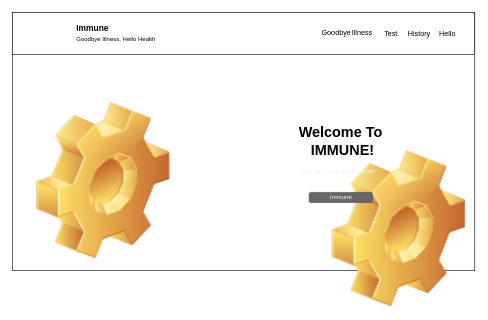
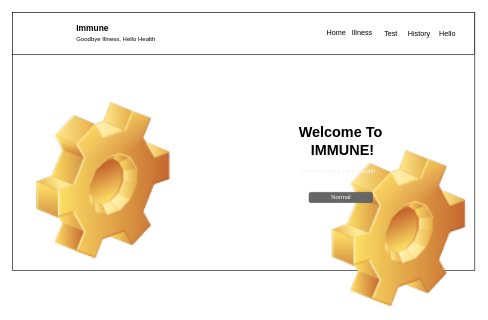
- <mxCell id="11" value="Goodbye" style="text;html=1;strokeColor=none;fillColor=none;align=center;verticalAlign=middle;whiteSpace=wrap;rounded=0;" parent="1" vertex="1"><mxGeometry x="530" y="39.5" width="60" height="30" as="geometry" /></mxCell>
+ <mxCell id="11" value="Home" style="text;html=1;strokeColor=none;fillColor=none;align=center;verticalAlign=middle;whiteSpace=wrap;rounded=0;" parent="1" vertex="1"><mxGeometry x="530" y="39.5" width="60" height="30" as="geometry" /></mxCell>
- <mxCell id="15" value="Immune" style="rounded=1;html=1;shadow=0;dashed=0;whiteSpace=wrap;fontSize=10;fillColor=#666666;align=center;strokeColor=#4D4D4D;fontColor=#ffffff;" vertex="1" parent="1"><mxGeometry x="514.5" y="320" width="105.5" height="16.88" as="geometry" /></mxCell>
+ <mxCell id="15" value="Normal" style="rounded=1;html=1;shadow=0;dashed=0;whiteSpace=wrap;fontSize=10;fillColor=#666666;align=center;strokeColor=#4D4D4D;fontColor=#ffffff;" vertex="1" parent="1"><mxGeometry x="514.5" y="320" width="105.5" height="16.88" as="geometry" /></mxCell>
